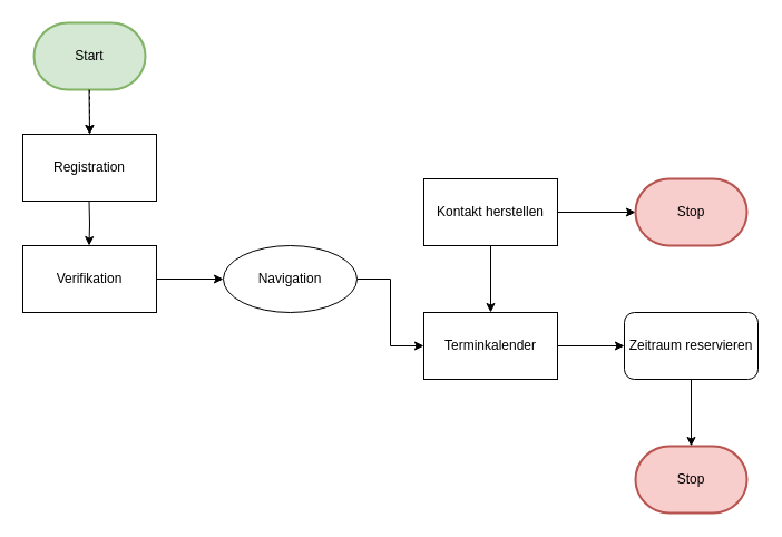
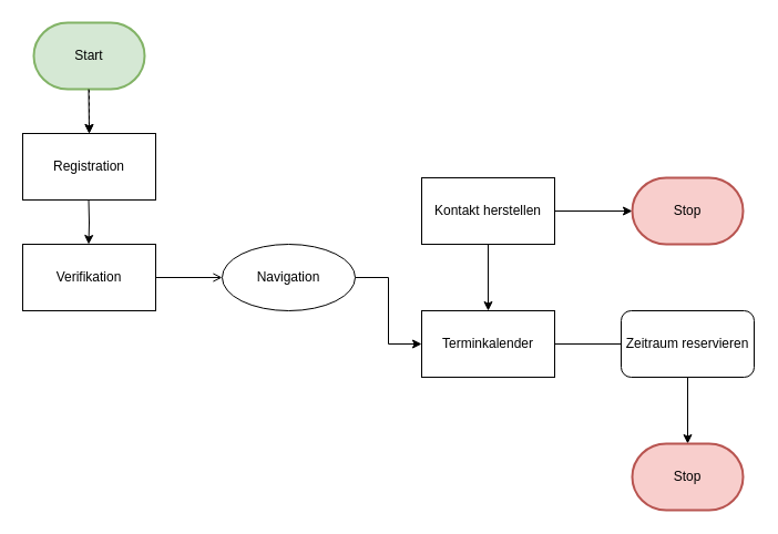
- <mxCell id="6" style="edgeStyle=orthogonalEdgeStyle;rounded=0;orthogonalLoop=1;jettySize=auto;html=1;exitX=1;exitY=0.5;exitDx=0;exitDy=0;entryX=0;entryY=0.5;entryDx=0;entryDy=0;" edge="1" parent="1" source="7" target="10"><mxGeometry relative="1" as="geometry" /></mxCell>
+ <mxCell id="6" style="edgeStyle=orthogonalEdgeStyle;rounded=0;orthogonalLoop=1;jettySize=auto;html=1;exitX=1;exitY=0.5;exitDx=0;exitDy=0;entryX=0;entryY=0.5;entryDx=0;entryDy=0;endArrow=open;" edge="1" parent="1" source="7" target="10"><mxGeometry relative="1" as="geometry" /></mxCell>
- <mxCell id="15" style="edgeStyle=orthogonalEdgeStyle;rounded=0;orthogonalLoop=1;jettySize=auto;html=1;exitX=1;exitY=0.5;exitDx=0;exitDy=0;entryX=0;entryY=0.5;entryDx=0;entryDy=0;" edge="1" parent="1" source="16" target="18"><mxGeometry relative="1" as="geometry" /></mxCell>
+ <mxCell id="15" style="edgeStyle=orthogonalEdgeStyle;rounded=0;orthogonalLoop=1;jettySize=auto;html=1;exitX=1;exitY=0.5;exitDx=0;exitDy=0;entryX=0;entryY=0.5;entryDx=0;entryDy=0;endArrow=none;" edge="1" parent="1" source="16" target="18"><mxGeometry relative="1" as="geometry" /></mxCell>
